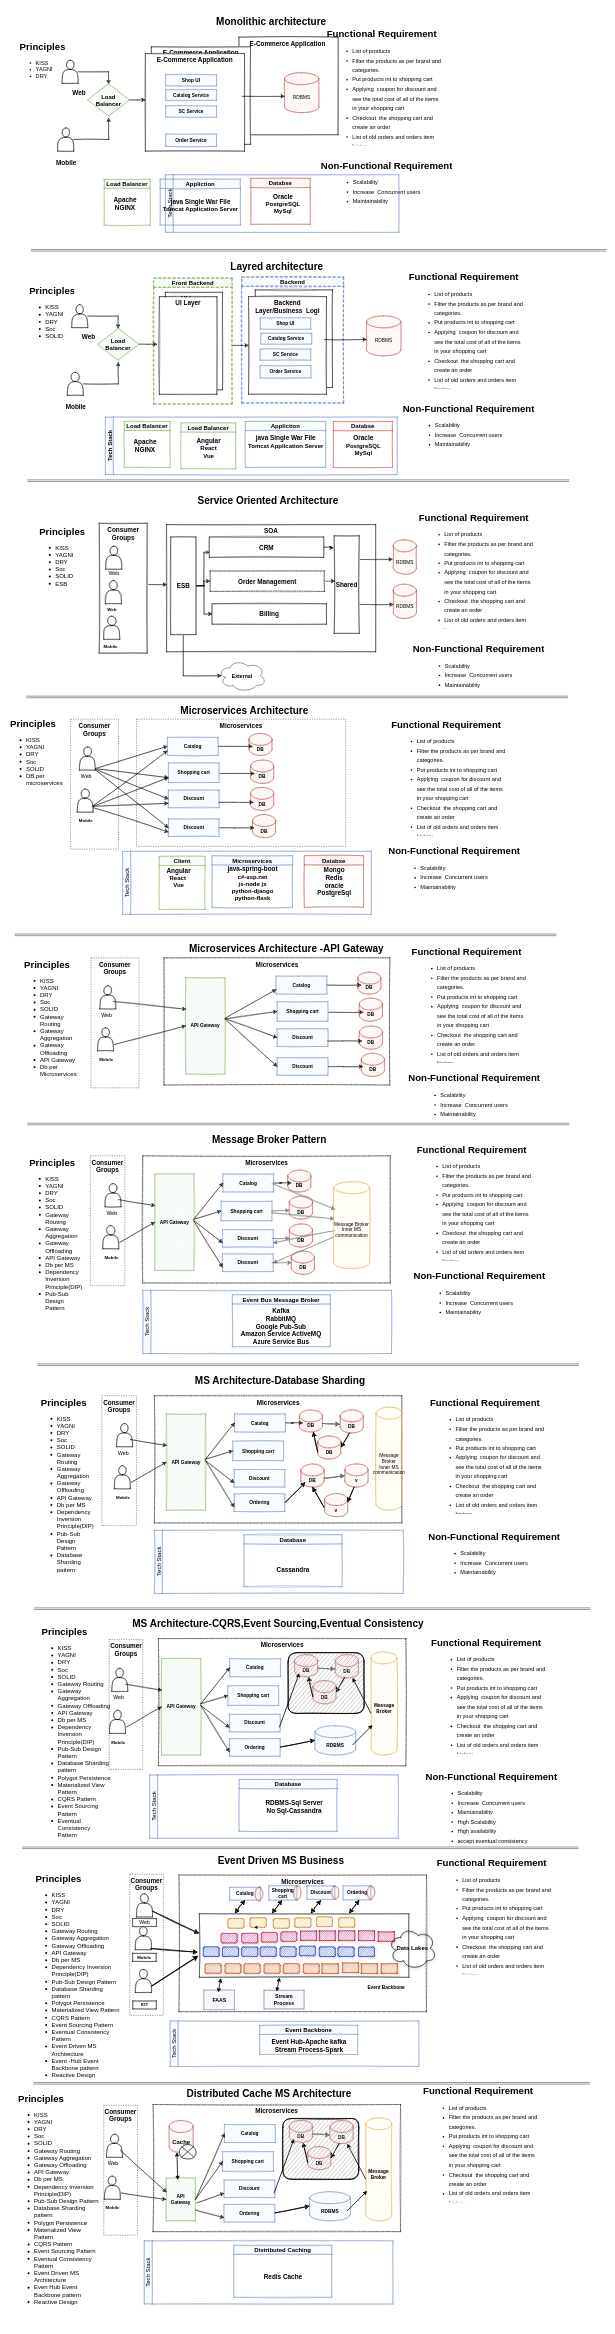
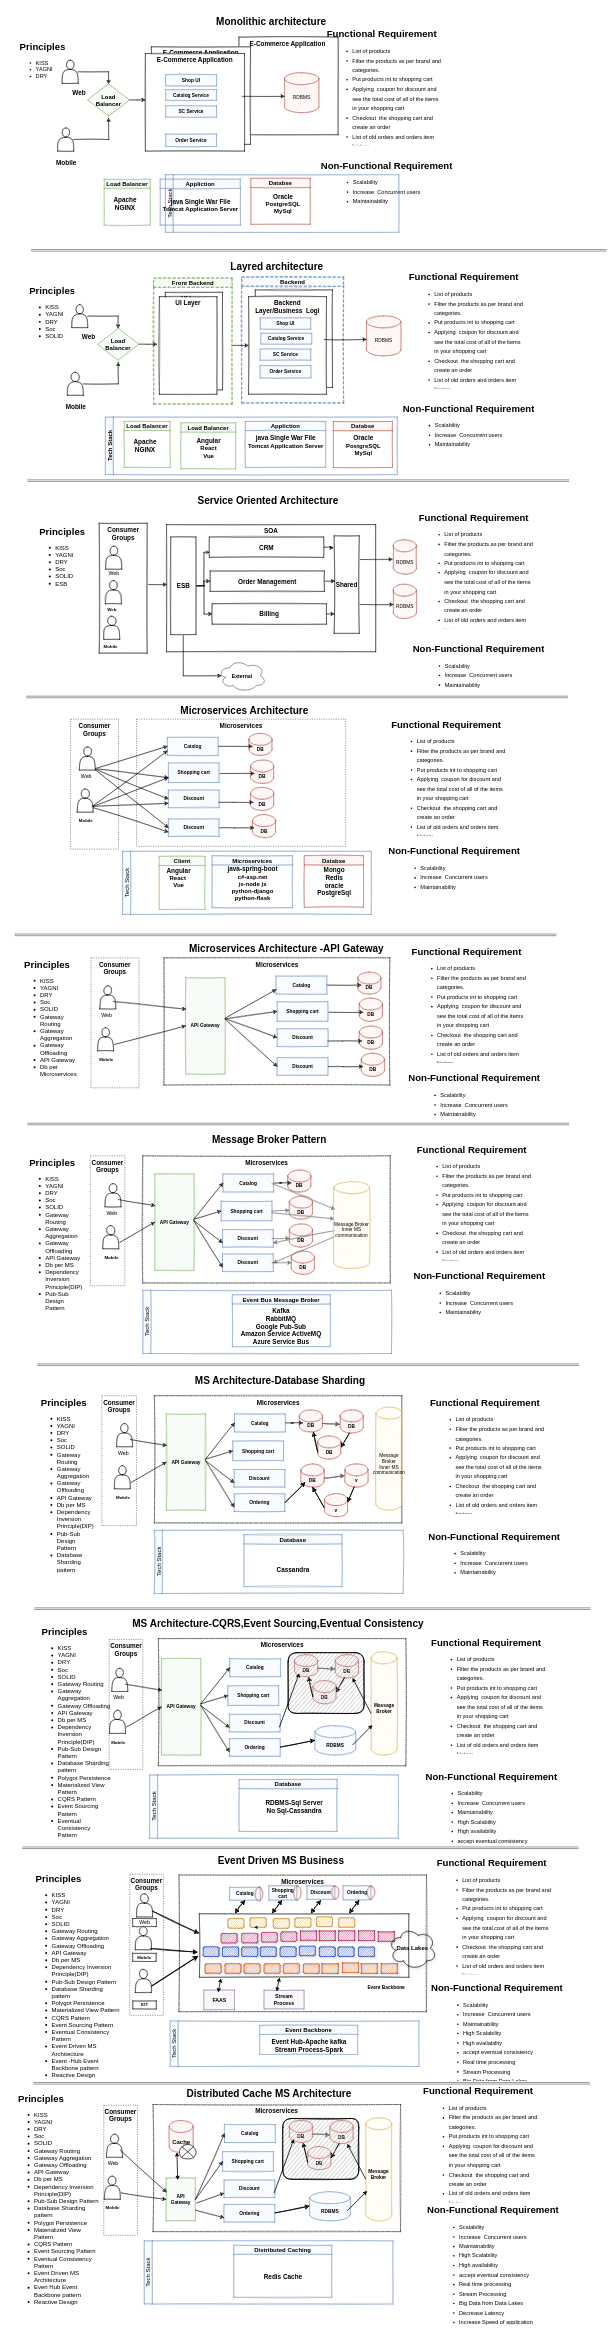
- <mxCell id="94" value="&lt;div style=&quot;text-align: justify&quot;&gt;&lt;b&gt;&lt;font style=&quot;font-size: 16px&quot;&gt;Order Management&lt;/font&gt;&lt;/b&gt;&lt;/div&gt;" style="rounded=0;whiteSpace=wrap;html=1;sketch=1;align=center;verticalAlign=middle;dashed=1;" parent="1" vertex="1"><mxGeometry x="525" y="1426" width="286" height="51" as="geometry" /></mxCell>
+ <mxCell id="94" value="&lt;div style=&quot;text-align: justify&quot;&gt;&lt;b&gt;&lt;font style=&quot;font-size: 16px&quot;&gt;Order Management&lt;/font&gt;&lt;/b&gt;&lt;/div&gt;" style="rounded=0;whiteSpace=wrap;html=1;sketch=1;align=center;verticalAlign=middle;" parent="1" vertex="1"><mxGeometry x="525" y="1426" width="286" height="51" as="geometry" /></mxCell>
- <mxCell id="93" style="edgeStyle=orthogonalEdgeStyle;rounded=0;sketch=1;orthogonalLoop=1;jettySize=auto;html=1;entryX=0.032;entryY=0.463;entryDx=0;entryDy=0;entryPerimeter=0;fontSize=11;dashed=1;" parent="1" source="94" target="89" edge="1"><mxGeometry relative="1" as="geometry" /></mxCell>
+ <mxCell id="93" style="edgeStyle=orthogonalEdgeStyle;rounded=0;sketch=1;orthogonalLoop=1;jettySize=auto;html=1;entryX=0.032;entryY=0.463;entryDx=0;entryDy=0;entryPerimeter=0;fontSize=11;" parent="1" source="94" target="89" edge="1"><mxGeometry relative="1" as="geometry" /></mxCell>
+ <mxCell id="90" style="edgeStyle=orthogonalEdgeStyle;rounded=0;sketch=1;orthogonalLoop=1;jettySize=auto;html=1;entryX=0.016;entryY=0.801;entryDx=0;entryDy=0;entryPerimeter=0;fontSize=11;" parent="1" source="91" target="89" edge="1"><mxGeometry relative="1" as="geometry" /></mxCell>
- <mxCell id="100" value="&lt;h1&gt;Principles&lt;/h1&gt;&lt;p style=&quot;font-size: 14px&quot;&gt;&lt;/p&gt;&lt;ul style=&quot;font-size: 15px&quot;&gt;&lt;li&gt;KISS&lt;/li&gt;&lt;li&gt;YAGNI&lt;/li&gt;&lt;li&gt;DRY&lt;/li&gt;&lt;li&gt;Soc&lt;/li&gt;&lt;li&gt;SOLID&lt;/li&gt;&lt;li&gt;DB per microservices&lt;/li&gt;&lt;/ul&gt;&lt;p&gt;&lt;/p&gt;" style="text;html=1;strokeColor=none;fillColor=none;spacing=5;spacingTop=-20;whiteSpace=wrap;overflow=hidden;rounded=0;sketch=1;" parent="1" vertex="1"><mxGeometry x="20" y="1789" width="143" height="185" as="geometry" /></mxCell>
+ <mxCell id="252" value="&lt;h1 style=&quot;text-align: center&quot;&gt;Non-Functional Requirement&lt;/h1&gt;&lt;p style=&quot;font-size: 14px&quot;&gt;&lt;/p&gt;&lt;blockquote style=&quot;margin: 0px 0px 0px 40px ; border: none ; padding: 0px ; font-size: 14px&quot;&gt;&lt;ul style=&quot;line-height: 170%&quot;&gt;&lt;li&gt;Scalability&lt;/li&gt;&lt;li&gt;Increase&amp;nbsp; Concurrent users&lt;/li&gt;&lt;li&gt;Maintainability&lt;/li&gt;&lt;li&gt;High Scalability&lt;/li&gt;&lt;li&gt;High availability&lt;/li&gt;&lt;li&gt;accept eventual consistency&lt;/li&gt;&lt;li&gt;Real time processing&lt;/li&gt;&lt;li&gt;Stream Processing&lt;/li&gt;&lt;li&gt;Big Data from Data Lakes&lt;/li&gt;&lt;/ul&gt;&lt;/blockquote&gt;&lt;p&gt;&lt;/p&gt;" style="text;html=1;strokeColor=none;fillColor=none;spacing=5;spacingTop=-20;whiteSpace=wrap;overflow=hidden;rounded=0;sketch=1;fontStyle=0;labelBorderColor=none;align=left;" parent="1" vertex="1"><mxGeometry x="1073" y="4950" width="350" height="253" as="geometry" /></mxCell>
+ <mxCell id="394" value="&lt;h1 style=&quot;text-align: center&quot;&gt;Non-Functional Requirement&lt;/h1&gt;&lt;p style=&quot;font-size: 14px&quot;&gt;&lt;/p&gt;&lt;blockquote style=&quot;margin: 0px 0px 0px 40px ; border: none ; padding: 0px ; font-size: 14px&quot;&gt;&lt;ul style=&quot;line-height: 170%&quot;&gt;&lt;li&gt;Scalability&lt;/li&gt;&lt;li&gt;Increase&amp;nbsp; Concurrent users&lt;/li&gt;&lt;li&gt;Maintainability&lt;/li&gt;&lt;li&gt;High Scalability&lt;/li&gt;&lt;li&gt;High availability&lt;/li&gt;&lt;li&gt;accept eventual consistency&lt;/li&gt;&lt;li&gt;Real time processing&lt;/li&gt;&lt;li&gt;Stream Processing&lt;/li&gt;&lt;li&gt;Big Data from Data Lakes&lt;/li&gt;&lt;li&gt;Decrease Latency&lt;/li&gt;&lt;li&gt;Increase Speed of application&lt;/li&gt;&lt;/ul&gt;&lt;/blockquote&gt;&lt;p&gt;&lt;/p&gt;" style="text;html=1;strokeColor=none;fillColor=none;spacing=5;spacingTop=-20;whiteSpace=wrap;overflow=hidden;rounded=0;sketch=1;fontStyle=0;labelBorderColor=none;align=left;" vertex="1" parent="1"><mxGeometry x="1063" y="5506" width="350" height="306" as="geometry" /></mxCell>
